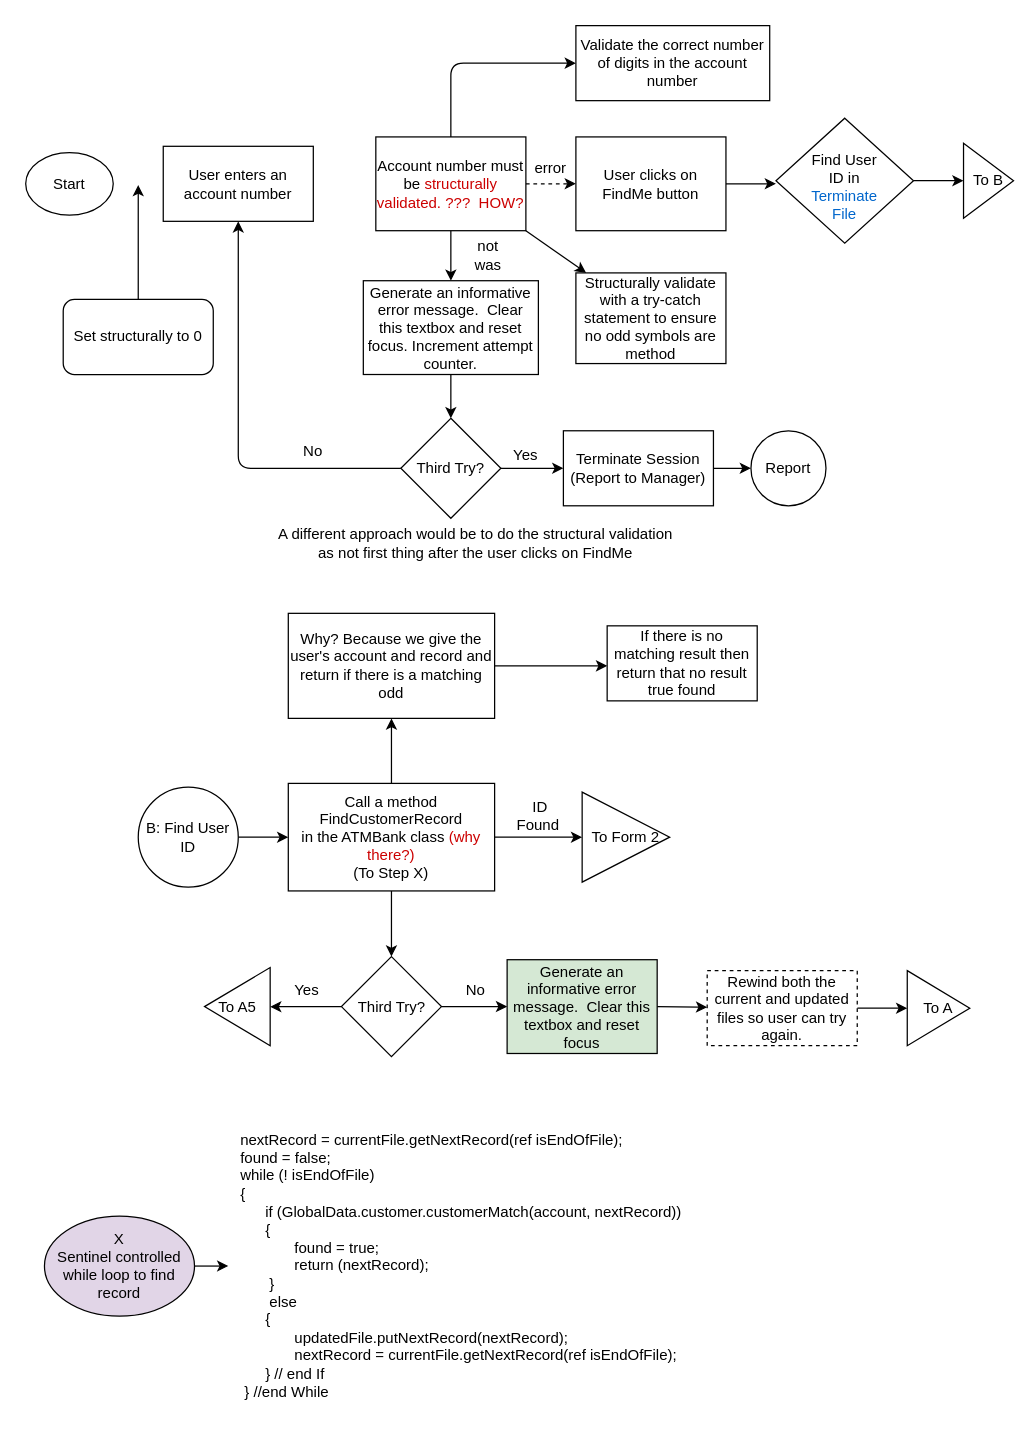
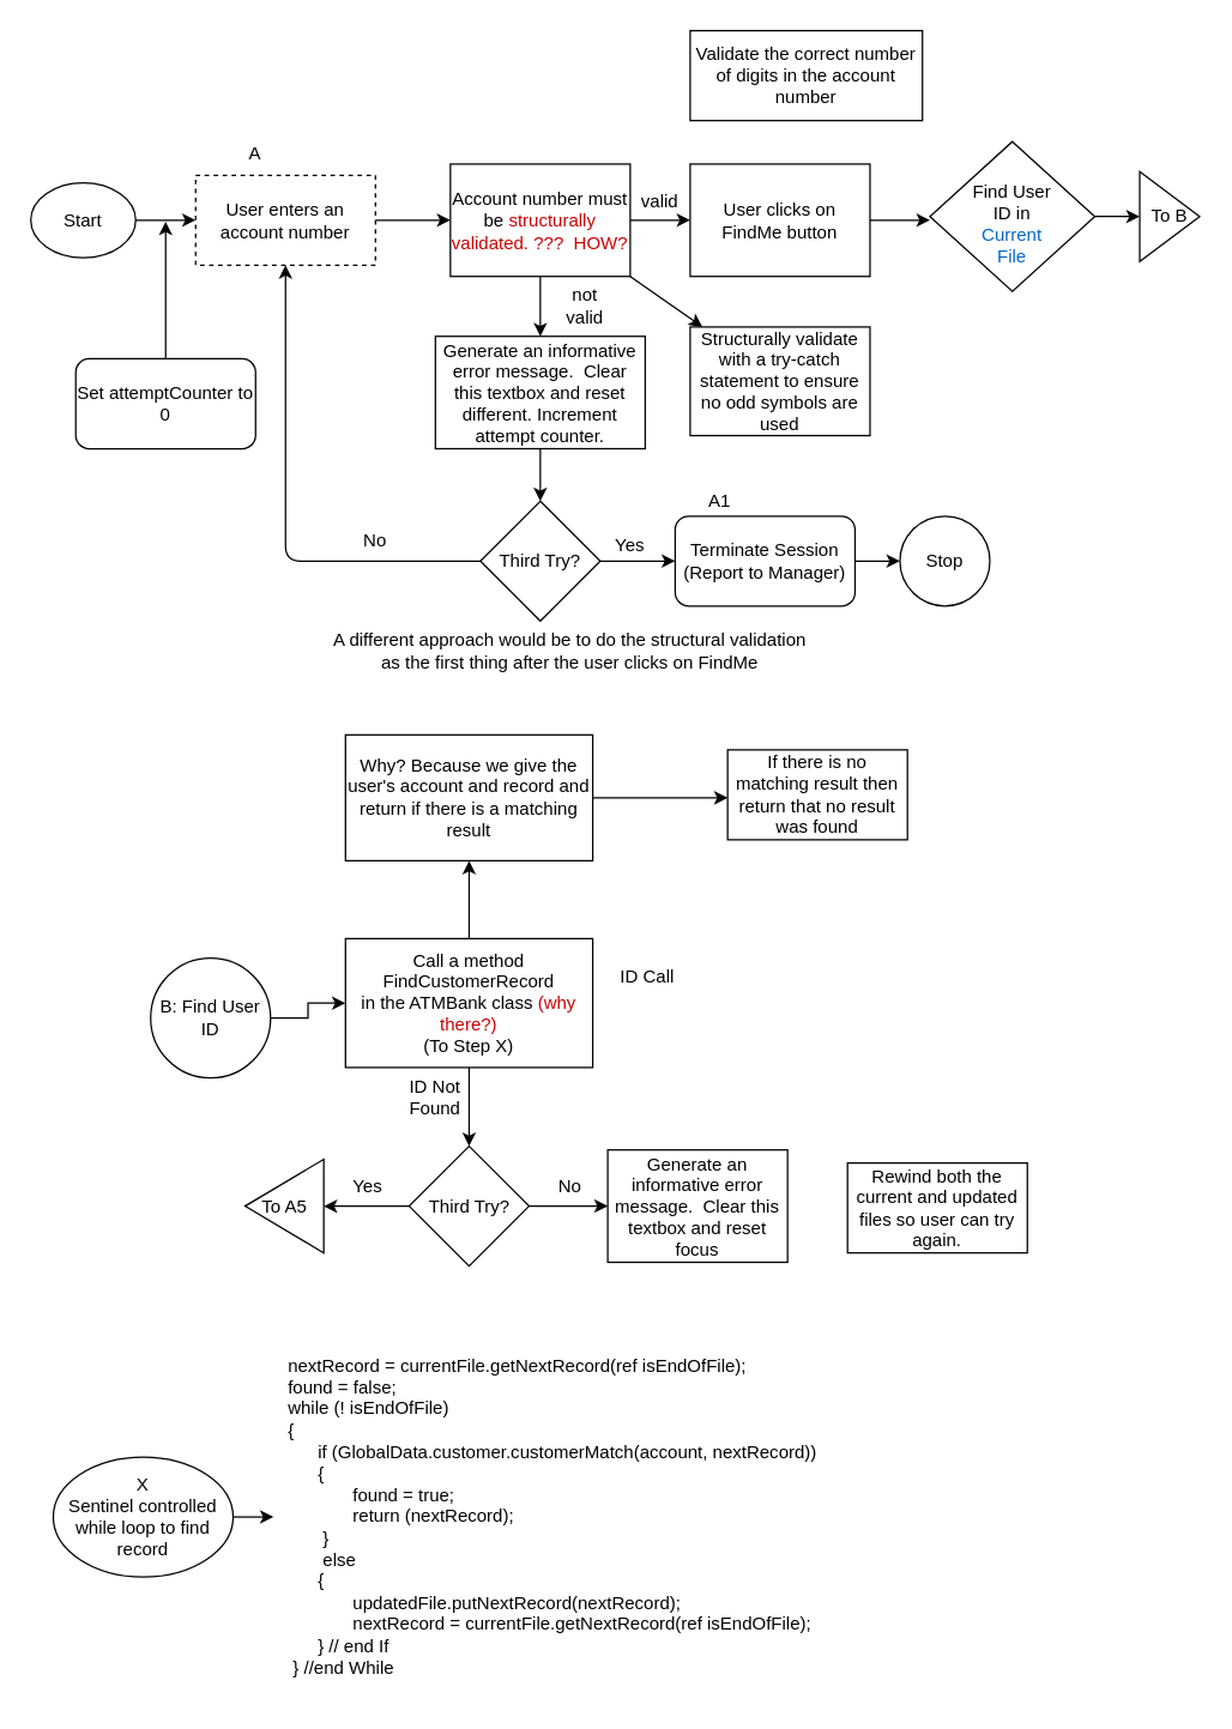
- <mxCell id="57" value="" style="endArrow=classic;html=1;entryX=0;entryY=0.5;entryDx=0;entryDy=0;exitX=0.5;exitY=0;exitDx=0;exitDy=0;" edge="1" parent="1" source="7" target="56"><mxGeometry width="50" height="50" relative="1" as="geometry"><mxPoint x="330" y="80" as="sourcePoint" /><mxPoint x="380" y="30" as="targetPoint" /><Array as="points"><mxPoint x="360" y="50" /></Array></mxGeometry></mxCell>
+ <mxCell id="36" value="A" style="text;html=1;strokeColor=none;fillColor=none;align=center;verticalAlign=middle;whiteSpace=wrap;rounded=0;" parent="1" vertex="1"><mxGeometry x="150" y="91.5" width="40" height="20" as="geometry" /></mxCell>
- <mxCell id="13" value="error" style="text;html=1;strokeColor=none;fillColor=none;align=center;verticalAlign=middle;whiteSpace=wrap;rounded=0;" parent="1" vertex="1"><mxGeometry x="420" y="124" width="40" height="20" as="geometry" /></mxCell>
+ <mxCell id="13" value="valid" style="text;html=1;strokeColor=none;fillColor=none;align=center;verticalAlign=middle;whiteSpace=wrap;rounded=0;" parent="1" vertex="1"><mxGeometry x="420" y="124" width="40" height="20" as="geometry" /></mxCell>
- <mxCell id="26" value="To B" style="triangle;whiteSpace=wrap;html=1;" parent="1" vertex="1"><mxGeometry x="770" y="114" width="40" height="60" as="geometry" /></mxCell>
+ <mxCell id="26" value="To B" style="triangle;whiteSpace=wrap;html=1;" parent="1" vertex="1"><mxGeometry x="760" y="114" width="40" height="60" as="geometry" /></mxCell>
+ <mxCell id="2" style="edgeStyle=orthogonalEdgeStyle;rounded=0;orthogonalLoop=1;jettySize=auto;html=1;entryX=0;entryY=0.5;entryDx=0;entryDy=0;" parent="1" source="3" target="4" edge="1"><mxGeometry relative="1" as="geometry" /></mxCell>
- <mxCell id="4" value="User enters an account number" style="rounded=0;whiteSpace=wrap;html=1;" parent="1" vertex="1"><mxGeometry x="130" y="116.5" width="120" height="60" as="geometry" /></mxCell>
+ <mxCell id="4" value="User enters an account number" style="rounded=0;whiteSpace=wrap;html=1;dashed=1;" parent="1" vertex="1"><mxGeometry x="130" y="116.5" width="120" height="60" as="geometry" /></mxCell>
+ <mxCell id="55" value="" style="endArrow=classic;html=1;exitX=1;exitY=0.5;exitDx=0;exitDy=0;entryX=0;entryY=0.5;entryDx=0;entryDy=0;" edge="1" parent="1" source="4" target="7"><mxGeometry width="50" height="50" relative="1" as="geometry"><mxPoint x="250" y="174" as="sourcePoint" /><mxPoint x="300" y="124" as="targetPoint" /></mxGeometry></mxCell>
- <mxCell id="6" value="" style="edgeStyle=orthogonalEdgeStyle;rounded=0;orthogonalLoop=1;jettySize=auto;html=1;dashed=1;" parent="1" source="7" target="12" edge="1"><mxGeometry relative="1" as="geometry" /></mxCell>
+ <mxCell id="6" value="" style="edgeStyle=orthogonalEdgeStyle;rounded=0;orthogonalLoop=1;jettySize=auto;html=1;" parent="1" source="7" target="12" edge="1"><mxGeometry relative="1" as="geometry" /></mxCell>
- <mxCell id="16" value="Find User ID in &lt;font color=&quot;#0066cc&quot;&gt;Terminate File&lt;/font&gt;" style="text;html=1;strokeColor=none;fillColor=none;align=center;verticalAlign=middle;whiteSpace=wrap;rounded=0;" parent="1" vertex="1"><mxGeometry x="645" y="124" width="60" height="50" as="geometry" /></mxCell>
+ <mxCell id="16" value="Find User ID in &lt;font color=&quot;#0066cc&quot;&gt;Current File&lt;/font&gt;" style="text;html=1;strokeColor=none;fillColor=none;align=center;verticalAlign=middle;whiteSpace=wrap;rounded=0;" parent="1" vertex="1"><mxGeometry x="645" y="124" width="60" height="50" as="geometry" /></mxCell>
- <mxCell id="10" value="not was" style="text;html=1;strokeColor=none;fillColor=none;align=center;verticalAlign=middle;whiteSpace=wrap;rounded=0;" parent="1" vertex="1"><mxGeometry x="370" y="194" width="40" height="20" as="geometry" /></mxCell>
+ <mxCell id="10" value="not valid" style="text;html=1;strokeColor=none;fillColor=none;align=center;verticalAlign=middle;whiteSpace=wrap;rounded=0;" parent="1" vertex="1"><mxGeometry x="370" y="194" width="40" height="20" as="geometry" /></mxCell>
- <mxCell id="54" value="Structurally validate with a try-catch statement to ensure no odd symbols are method" style="rounded=0;whiteSpace=wrap;html=1;" vertex="1" parent="1"><mxGeometry x="460" y="217.75" width="120" height="72.5" as="geometry" /></mxCell>
+ <mxCell id="54" value="Structurally validate with a try-catch statement to ensure no odd symbols are used" style="rounded=0;whiteSpace=wrap;html=1;" vertex="1" parent="1"><mxGeometry x="460" y="217.75" width="120" height="72.5" as="geometry" /></mxCell>
- <mxCell id="9" value="Generate an informative error message.&amp;nbsp; Clear this textbox and reset focus. Increment attempt counter." style="rounded=0;whiteSpace=wrap;html=1;" parent="1" vertex="1"><mxGeometry x="290" y="224" width="140" height="75" as="geometry" /></mxCell>
+ <mxCell id="9" value="Generate an informative error message.&amp;nbsp; Clear this textbox and reset different. Increment attempt counter." style="rounded=0;whiteSpace=wrap;html=1;" parent="1" vertex="1"><mxGeometry x="290" y="224" width="140" height="75" as="geometry" /></mxCell>
- <mxCell id="48" value="Set structurally to 0" style="rounded=1;whiteSpace=wrap;html=1;" parent="1" vertex="1"><mxGeometry x="50" y="239" width="120" height="60" as="geometry" /></mxCell>
+ <mxCell id="48" value="Set attemptCounter to 0" style="rounded=1;whiteSpace=wrap;html=1;" parent="1" vertex="1"><mxGeometry x="50" y="239" width="120" height="60" as="geometry" /></mxCell>
+ <mxCell id="42" value="A1" style="text;html=1;strokeColor=none;fillColor=none;align=center;verticalAlign=middle;whiteSpace=wrap;rounded=0;" parent="1" vertex="1"><mxGeometry x="460" y="324" width="40" height="20" as="geometry" /></mxCell>
- <mxCell id="20" value="Terminate Session (Report to Manager)" style="whiteSpace=wrap;html=1;" parent="1" vertex="1"><mxGeometry x="450" y="344" width="120" height="60" as="geometry" /></mxCell>
+ <mxCell id="20" value="Terminate Session (Report to Manager)" style="whiteSpace=wrap;html=1;rounded=1;" parent="1" vertex="1"><mxGeometry x="450" y="344" width="120" height="60" as="geometry" /></mxCell>
- <mxCell id="22" value="Report" style="ellipse;whiteSpace=wrap;html=1;" parent="1" vertex="1"><mxGeometry x="600" y="344" width="60" height="60" as="geometry" /></mxCell>
+ <mxCell id="22" value="Stop" style="ellipse;whiteSpace=wrap;html=1;" parent="1" vertex="1"><mxGeometry x="600" y="344" width="60" height="60" as="geometry" /></mxCell>
- <mxCell id="25" value="A different approach would be to do the structural validation as not first thing after the user clicks on FindMe" style="text;html=1;strokeColor=none;fillColor=none;align=center;verticalAlign=middle;whiteSpace=wrap;rounded=0;" parent="1" vertex="1"><mxGeometry x="215" y="424" width="330" height="20" as="geometry" /></mxCell>
+ <mxCell id="25" value="A different approach would be to do the structural validation as the first thing after the user clicks on FindMe" style="text;html=1;strokeColor=none;fillColor=none;align=center;verticalAlign=middle;whiteSpace=wrap;rounded=0;" parent="1" vertex="1"><mxGeometry x="215" y="424" width="330" height="20" as="geometry" /></mxCell>
- <mxCell id="61" value="If there is no matching result then return that no result true found" style="rounded=0;whiteSpace=wrap;html=1;" vertex="1" parent="1"><mxGeometry x="485" y="500" width="120" height="60" as="geometry" /></mxCell>
+ <mxCell id="61" value="If there is no matching result then return that no result was found" style="rounded=0;whiteSpace=wrap;html=1;" vertex="1" parent="1"><mxGeometry x="485" y="500" width="120" height="60" as="geometry" /></mxCell>
- <mxCell id="58" value="&lt;span&gt;Why? Because we give the user's account and record and return if there is a matching odd&lt;/span&gt;" style="rounded=0;whiteSpace=wrap;html=1;" vertex="1" parent="1"><mxGeometry x="230" y="490" width="165" height="84" as="geometry" /></mxCell>
+ <mxCell id="58" value="&lt;span&gt;Why? Because we give the user's account and record and return if there is a matching result&lt;/span&gt;" style="rounded=0;whiteSpace=wrap;html=1;" vertex="1" parent="1"><mxGeometry x="230" y="490" width="165" height="84" as="geometry" /></mxCell>
- <mxCell id="32" value="&amp;nbsp;ID Found" style="text;html=1;strokeColor=none;fillColor=none;align=center;verticalAlign=middle;whiteSpace=wrap;rounded=0;" parent="1" vertex="1"><mxGeometry x="405" y="627" width="50" height="50" as="geometry" /></mxCell>
+ <mxCell id="32" value="&amp;nbsp;ID Call" style="text;html=1;strokeColor=none;fillColor=none;align=center;verticalAlign=middle;whiteSpace=wrap;rounded=0;" parent="1" vertex="1"><mxGeometry x="405" y="627" width="50" height="50" as="geometry" /></mxCell>
- <mxCell id="28" value="B: Find User ID" style="ellipse;whiteSpace=wrap;html=1;aspect=fixed;" parent="1" vertex="1"><mxGeometry x="110" y="629" width="80" height="80" as="geometry" /></mxCell>
+ <mxCell id="28" value="B: Find User ID" style="ellipse;whiteSpace=wrap;html=1;aspect=fixed;" parent="1" vertex="1"><mxGeometry x="100" y="639" width="80" height="80" as="geometry" /></mxCell>
- <mxCell id="30" value="" style="edgeStyle=orthogonalEdgeStyle;rounded=0;orthogonalLoop=1;jettySize=auto;html=1;" parent="1" source="31" target="33" edge="1"><mxGeometry relative="1" as="geometry" /></mxCell>
- <mxCell id="33" value="To Form 2" style="triangle;whiteSpace=wrap;html=1;" parent="1" vertex="1"><mxGeometry x="465" y="633" width="70" height="72" as="geometry" /></mxCell>
+ <mxCell id="34" value="ID Not Found" style="text;html=1;strokeColor=none;fillColor=none;align=center;verticalAlign=middle;whiteSpace=wrap;rounded=0;" parent="1" vertex="1"><mxGeometry x="270" y="722" width="40" height="20" as="geometry" /></mxCell>
- <mxCell id="35" value="Generate an informative error message.&amp;nbsp; Clear this textbox and reset focus" style="rounded=0;whiteSpace=wrap;html=1;fillColor=#d5e8d4;" parent="1" vertex="1"><mxGeometry x="405" y="767" width="120" height="75" as="geometry" /></mxCell>
+ <mxCell id="35" value="Generate an informative error message.&amp;nbsp; Clear this textbox and reset focus" style="rounded=0;whiteSpace=wrap;html=1;" parent="1" vertex="1"><mxGeometry x="405" y="767" width="120" height="75" as="geometry" /></mxCell>
- <mxCell id="50" value="" style="endArrow=classic;html=1;exitX=1;exitY=0.5;exitDx=0;exitDy=0;" parent="1" source="35" target="52" edge="1"><mxGeometry width="50" height="50" relative="1" as="geometry"><mxPoint x="595" y="932" as="sourcePoint" /><mxPoint x="575" y="805" as="targetPoint" /></mxGeometry></mxCell>
- <mxCell id="52" value="Rewind both the current and updated files so user can try again." style="rounded=0;whiteSpace=wrap;html=1;dashed=1;" parent="1" vertex="1"><mxGeometry x="565" y="775.75" width="120" height="60" as="geometry" /></mxCell>
+ <mxCell id="52" value="Rewind both the current and updated files so user can try again." style="rounded=0;whiteSpace=wrap;html=1;" parent="1" vertex="1"><mxGeometry x="565" y="775.75" width="120" height="60" as="geometry" /></mxCell>
- <mxCell id="51" value="" style="edgeStyle=orthogonalEdgeStyle;rounded=0;orthogonalLoop=1;jettySize=auto;html=1;" parent="1" source="52" target="41" edge="1"><mxGeometry relative="1" as="geometry" /></mxCell>
- <mxCell id="41" value="To A" style="triangle;whiteSpace=wrap;html=1;" parent="1" vertex="1"><mxGeometry x="725" y="775.75" width="50" height="60" as="geometry" /></mxCell>
- <mxCell id="46" value="X &lt;br&gt;Sentinel controlled while loop to find record" style="ellipse;whiteSpace=wrap;html=1;fillColor=#e1d5e7;" parent="1" vertex="1"><mxGeometry x="35" y="972" width="120" height="80" as="geometry" /></mxCell>
+ <mxCell id="46" value="X &lt;br&gt;Sentinel controlled while loop to find record" style="ellipse;whiteSpace=wrap;html=1;" parent="1" vertex="1"><mxGeometry x="35" y="972" width="120" height="80" as="geometry" /></mxCell>
